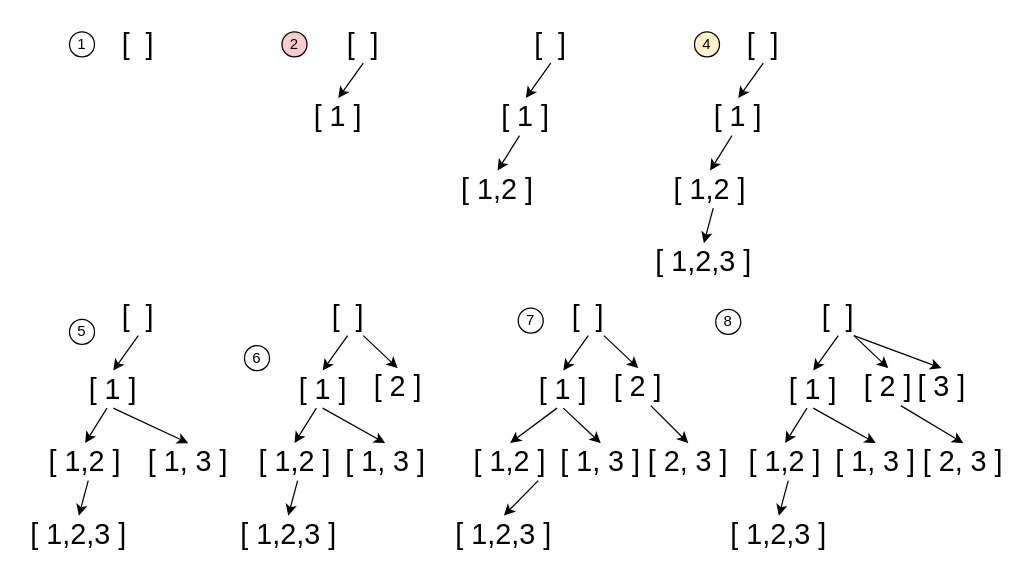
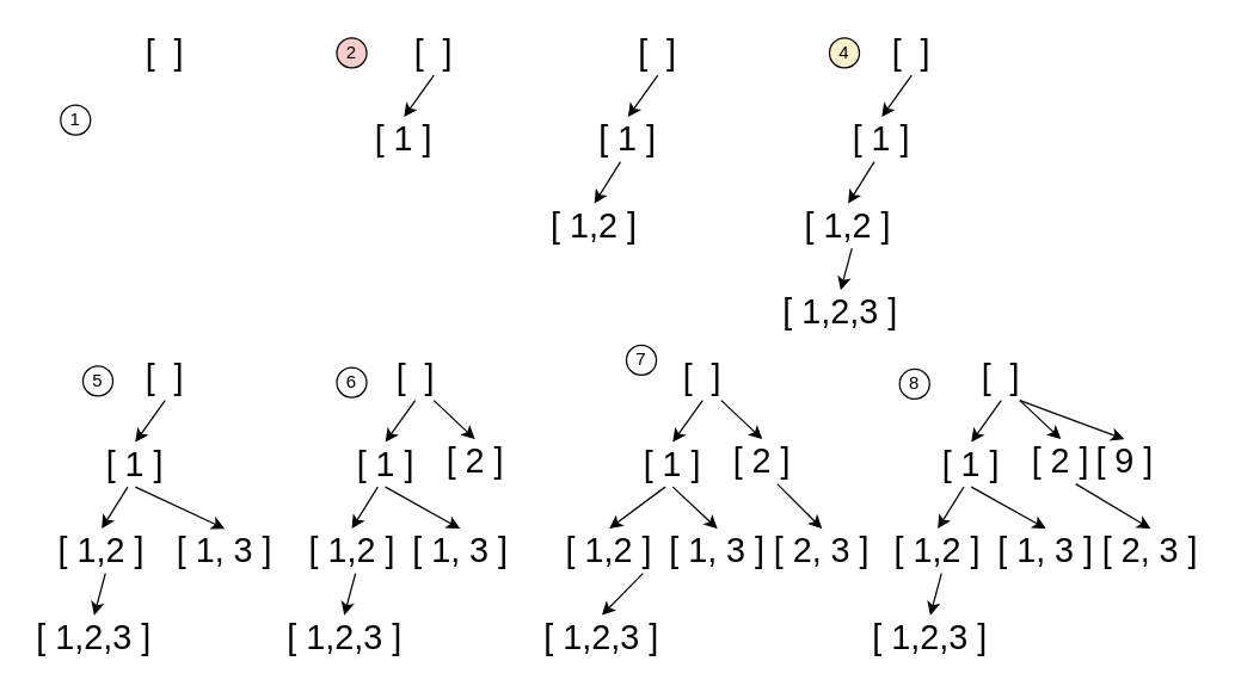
- <mxCell id="2" value="1" style="ellipse;whiteSpace=wrap;html=1;aspect=fixed;" vertex="1" parent="1"><mxGeometry x="55" y="25" width="20" height="20" as="geometry" /></mxCell>
+ <mxCell id="2" value="1" style="ellipse;whiteSpace=wrap;html=1;aspect=fixed;" vertex="1" parent="1"><mxGeometry x="40" y="70" width="20" height="20" as="geometry" /></mxCell>
- <mxCell id="7" value="7" style="ellipse;whiteSpace=wrap;html=1;aspect=fixed;" vertex="1" parent="1"><mxGeometry x="414" y="246" width="20" height="20" as="geometry" /></mxCell>
+ <mxCell id="7" value="7" style="ellipse;whiteSpace=wrap;html=1;aspect=fixed;" vertex="1" parent="1"><mxGeometry x="419" y="231" width="20" height="20" as="geometry" /></mxCell>
- <mxCell id="8" value="8" style="ellipse;whiteSpace=wrap;html=1;aspect=fixed;" vertex="1" parent="1"><mxGeometry x="572" y="247" width="20" height="20" as="geometry" /></mxCell>
+ <mxCell id="8" value="8" style="ellipse;whiteSpace=wrap;html=1;aspect=fixed;" vertex="1" parent="1"><mxGeometry x="602" y="247" width="20" height="20" as="geometry" /></mxCell>
- <mxCell id="5" value="5" style="ellipse;whiteSpace=wrap;html=1;aspect=fixed;" vertex="1" parent="1"><mxGeometry x="55" y="255" width="20" height="20" as="geometry" /></mxCell>
+ <mxCell id="5" value="5" style="ellipse;whiteSpace=wrap;html=1;aspect=fixed;" vertex="1" parent="1"><mxGeometry x="55" y="245" width="20" height="20" as="geometry" /></mxCell>
- <mxCell id="6" value="6" style="ellipse;whiteSpace=wrap;html=1;aspect=fixed;" vertex="1" parent="1"><mxGeometry x="195" y="276" width="20" height="20" as="geometry" /></mxCell>
+ <mxCell id="6" value="6" style="ellipse;whiteSpace=wrap;html=1;aspect=fixed;" vertex="1" parent="1"><mxGeometry x="225" y="246" width="20" height="20" as="geometry" /></mxCell>
- <mxCell id="71" value="[ 3 ]" style="text;html=1;strokeColor=none;fillColor=none;align=center;verticalAlign=middle;whiteSpace=wrap;rounded=0;fontSize=23;" vertex="1" parent="1"><mxGeometry x="727.5" y="294" width="50" height="30" as="geometry" /></mxCell>
+ <mxCell id="71" value="[ 9 ]" style="text;html=1;strokeColor=none;fillColor=none;align=center;verticalAlign=middle;whiteSpace=wrap;rounded=0;fontSize=23;" vertex="1" parent="1"><mxGeometry x="727.5" y="294" width="50" height="30" as="geometry" /></mxCell>
